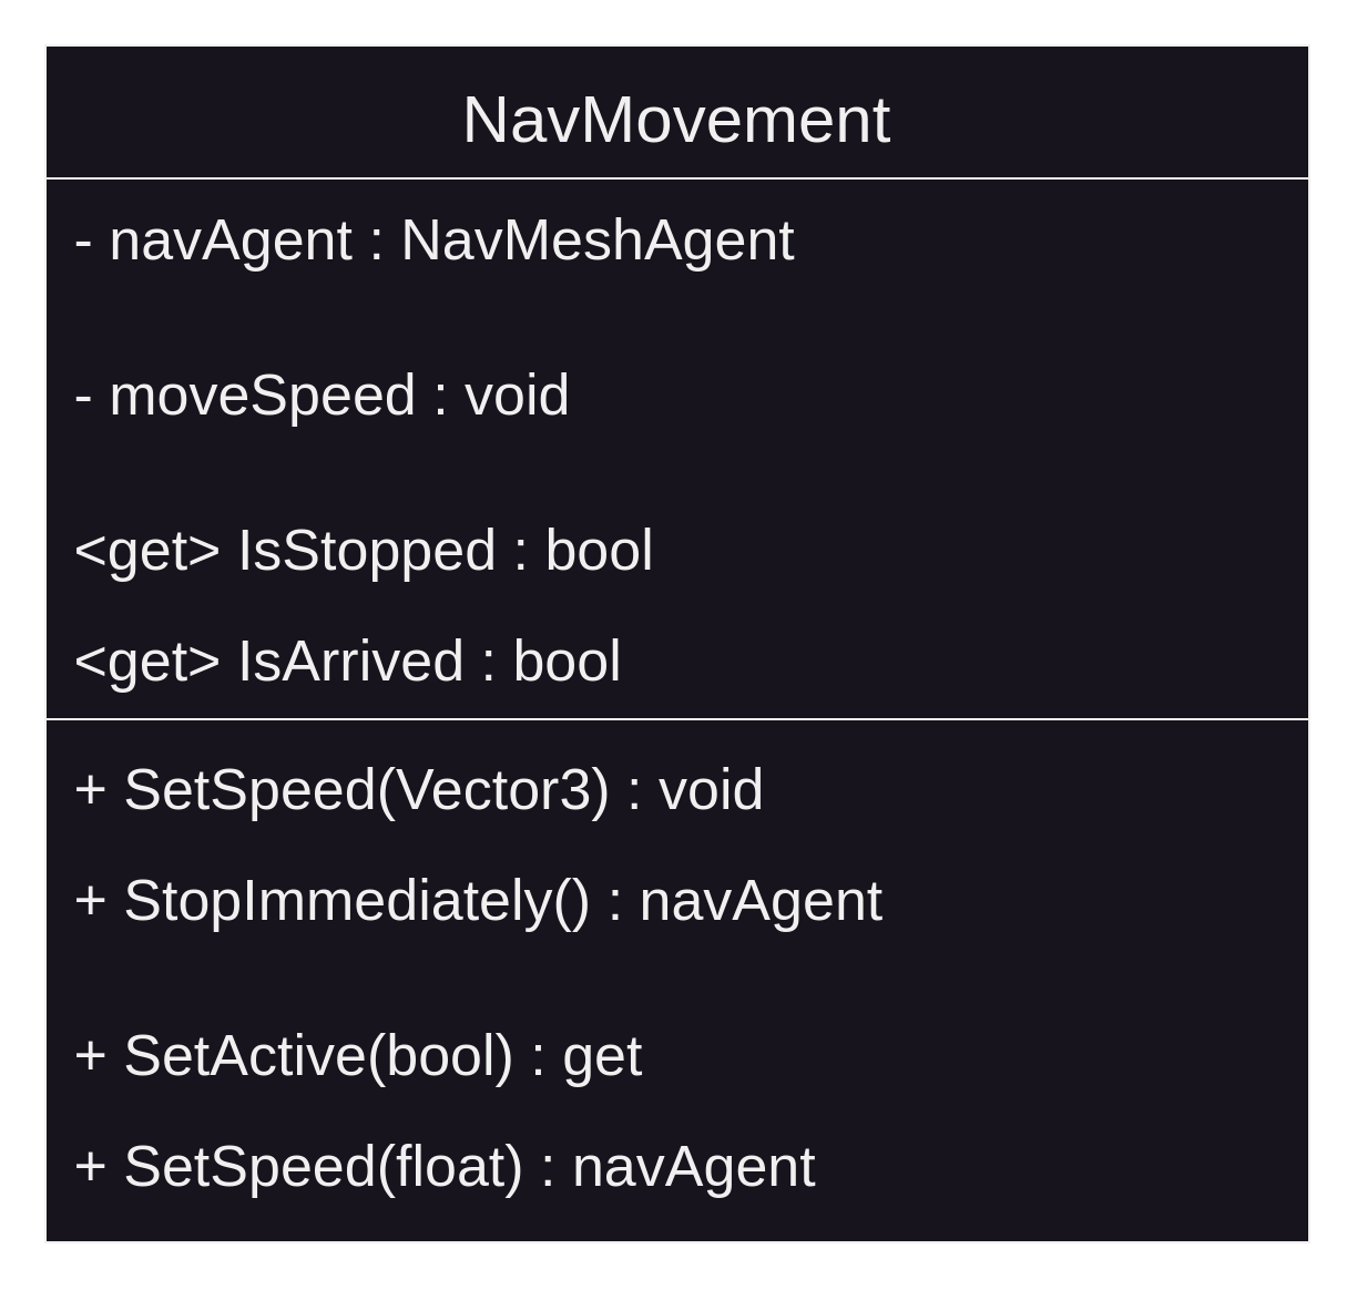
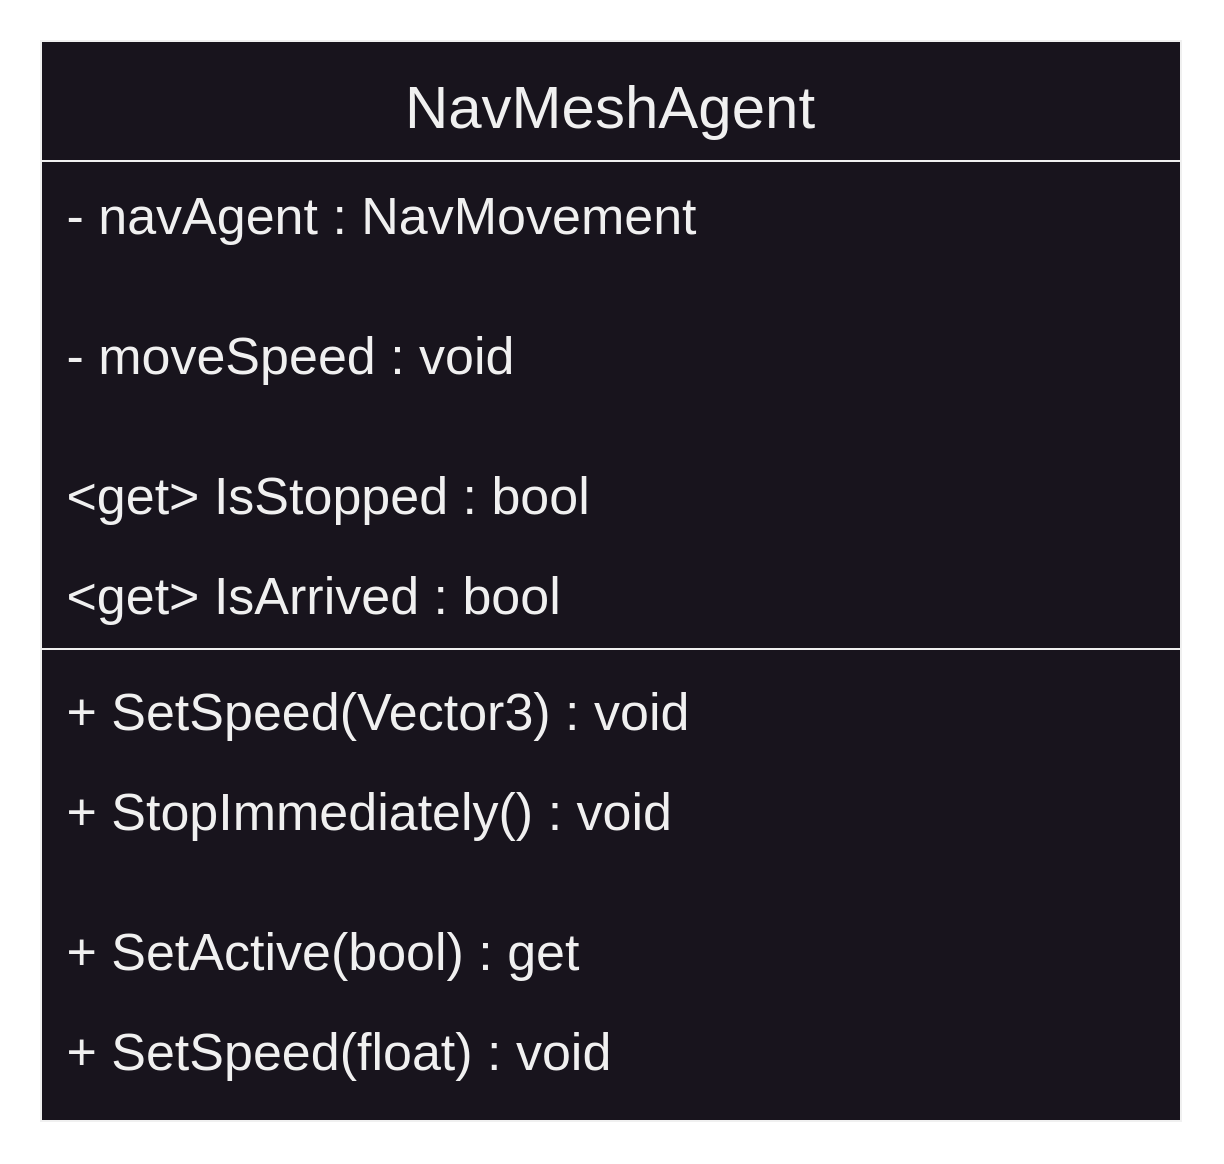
- <mxCell id="2" value="NavMovement" style="swimlane;fontStyle=0;align=center;verticalAlign=middle;childLayout=stackLayout;horizontal=1;startSize=60;horizontalStack=0;resizeParent=1;resizeLast=0;collapsible=1;marginBottom=0;rounded=0;shadow=0;strokeWidth=1;spacingTop=0;spacingBottom=0;spacingRight=0;fillColor=#18141D;swimlaneFillColor=#18141D;fillStyle=solid;fontColor=#F0F0F0;strokeColor=#F0F0F0;fontSize=30;" parent="1" vertex="1"><mxGeometry x="20" y="20" width="570" height="540" as="geometry"><mxRectangle x="-791.5" y="-581" width="160" height="26" as="alternateBounds" /></mxGeometry></mxCell>
+ <mxCell id="2" value="NavMeshAgent" style="swimlane;fontStyle=0;align=center;verticalAlign=middle;childLayout=stackLayout;horizontal=1;startSize=60;horizontalStack=0;resizeParent=1;resizeLast=0;collapsible=1;marginBottom=0;rounded=0;shadow=0;strokeWidth=1;spacingTop=0;spacingBottom=0;spacingRight=0;fillColor=#18141D;swimlaneFillColor=#18141D;fillStyle=solid;fontColor=#F0F0F0;strokeColor=#F0F0F0;fontSize=30;" parent="1" vertex="1"><mxGeometry x="20" y="20" width="570" height="540" as="geometry"><mxRectangle x="-791.5" y="-581" width="160" height="26" as="alternateBounds" /></mxGeometry></mxCell>
- <mxCell id="3" value=" - navAgent : NavMeshAgent" style="text;align=left;verticalAlign=middle;spacingLeft=4;spacingRight=4;overflow=hidden;rotatable=0;points=[[0,0.5],[1,0.5]];portConstraint=eastwest;rounded=0;shadow=0;html=0;fontColor=#F0F0F0;fontSize=26;" parent="2" vertex="1"><mxGeometry y="60" width="570" height="50" as="geometry" /></mxCell>
+ <mxCell id="3" value=" - navAgent : NavMovement" style="text;align=left;verticalAlign=middle;spacingLeft=4;spacingRight=4;overflow=hidden;rotatable=0;points=[[0,0.5],[1,0.5]];portConstraint=eastwest;rounded=0;shadow=0;html=0;fontColor=#F0F0F0;fontSize=26;" parent="2" vertex="1"><mxGeometry y="60" width="570" height="50" as="geometry" /></mxCell>
- <mxCell id="11" value=" + StopImmediately() : navAgent" style="text;align=left;verticalAlign=middle;spacingLeft=4;spacingRight=4;overflow=hidden;rotatable=0;points=[[0,0.5],[1,0.5]];portConstraint=eastwest;rounded=0;shadow=0;html=0;fontColor=#F0F0F0;fontSize=26;" parent="2" vertex="1"><mxGeometry y="358" width="570" height="50" as="geometry" /></mxCell>
+ <mxCell id="11" value=" + StopImmediately() : void" style="text;align=left;verticalAlign=middle;spacingLeft=4;spacingRight=4;overflow=hidden;rotatable=0;points=[[0,0.5],[1,0.5]];portConstraint=eastwest;rounded=0;shadow=0;html=0;fontColor=#F0F0F0;fontSize=26;" parent="2" vertex="1"><mxGeometry y="358" width="570" height="50" as="geometry" /></mxCell>
- <mxCell id="14" value=" + SetSpeed(float) : navAgent" style="text;align=left;verticalAlign=middle;spacingLeft=4;spacingRight=4;overflow=hidden;rotatable=0;points=[[0,0.5],[1,0.5]];portConstraint=eastwest;rounded=0;shadow=0;html=0;fontColor=#F0F0F0;fontSize=26;" vertex="1" parent="2"><mxGeometry y="478" width="570" height="50" as="geometry" /></mxCell>
+ <mxCell id="14" value=" + SetSpeed(float) : void" style="text;align=left;verticalAlign=middle;spacingLeft=4;spacingRight=4;overflow=hidden;rotatable=0;points=[[0,0.5],[1,0.5]];portConstraint=eastwest;rounded=0;shadow=0;html=0;fontColor=#F0F0F0;fontSize=26;" vertex="1" parent="2"><mxGeometry y="478" width="570" height="50" as="geometry" /></mxCell>
